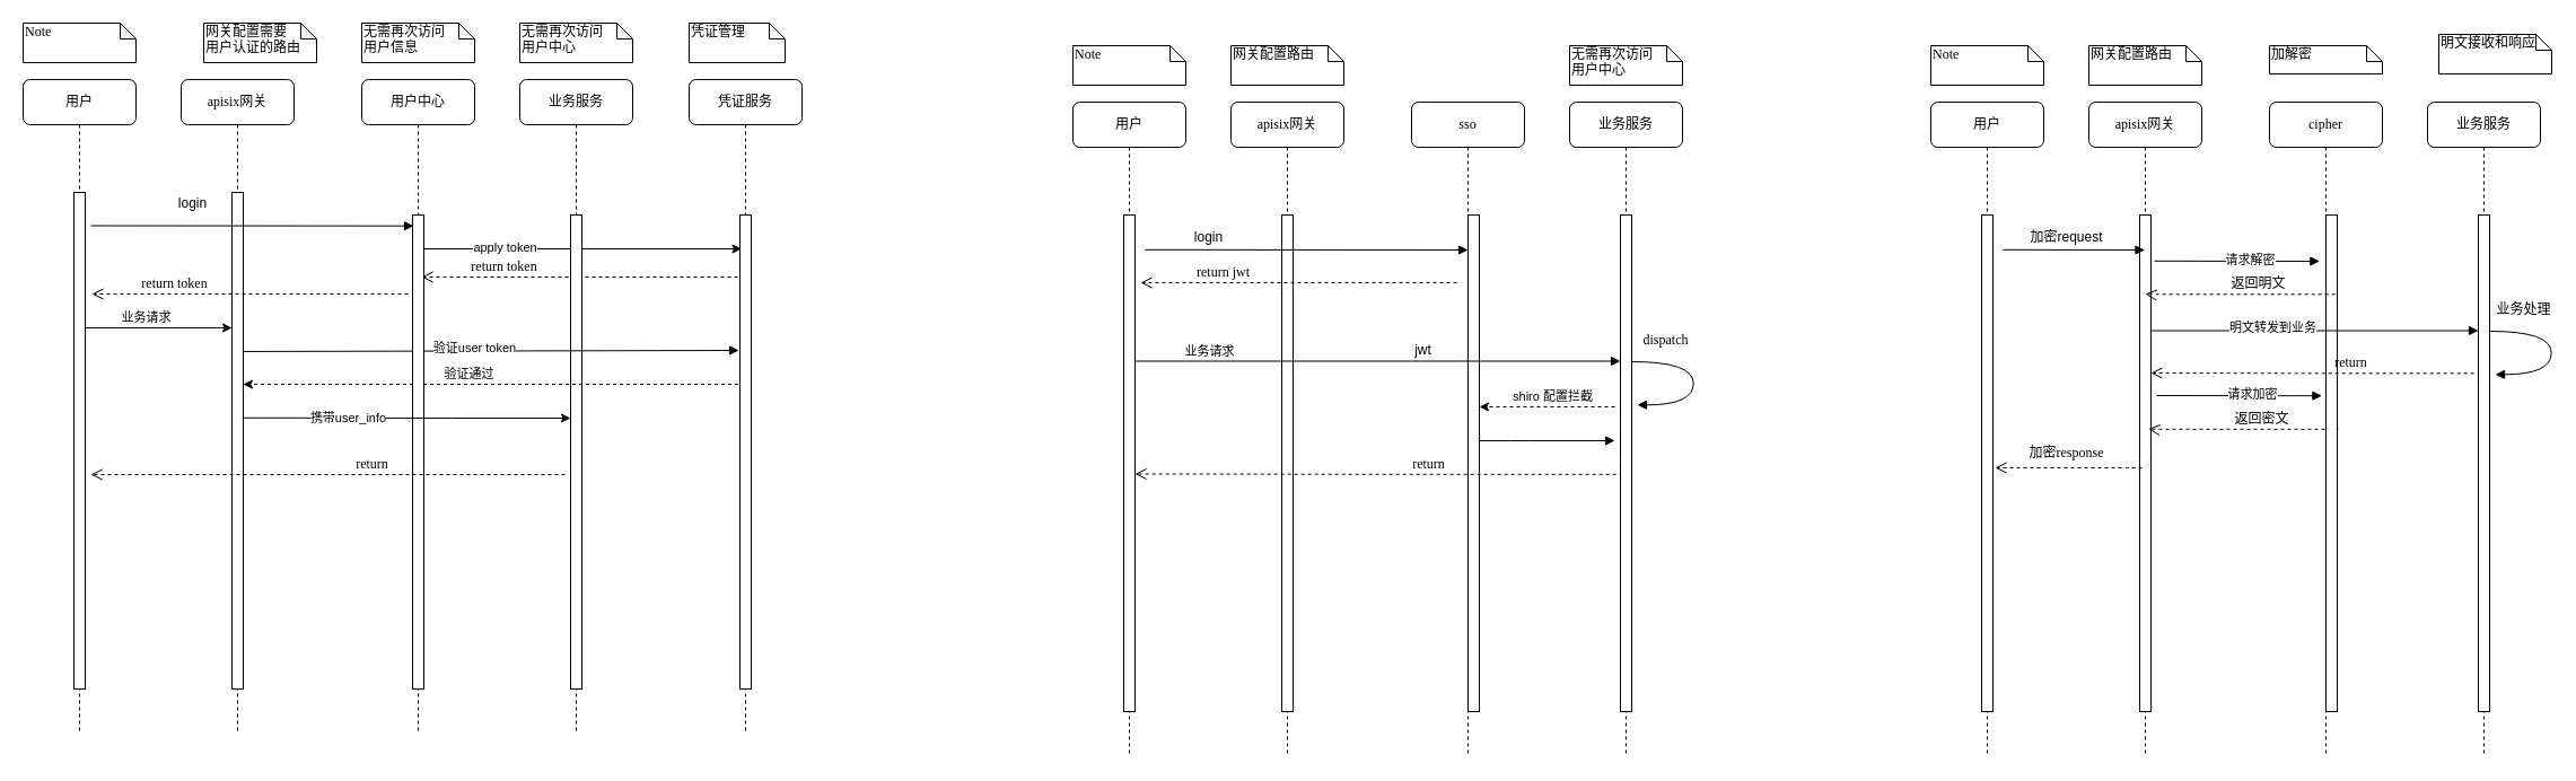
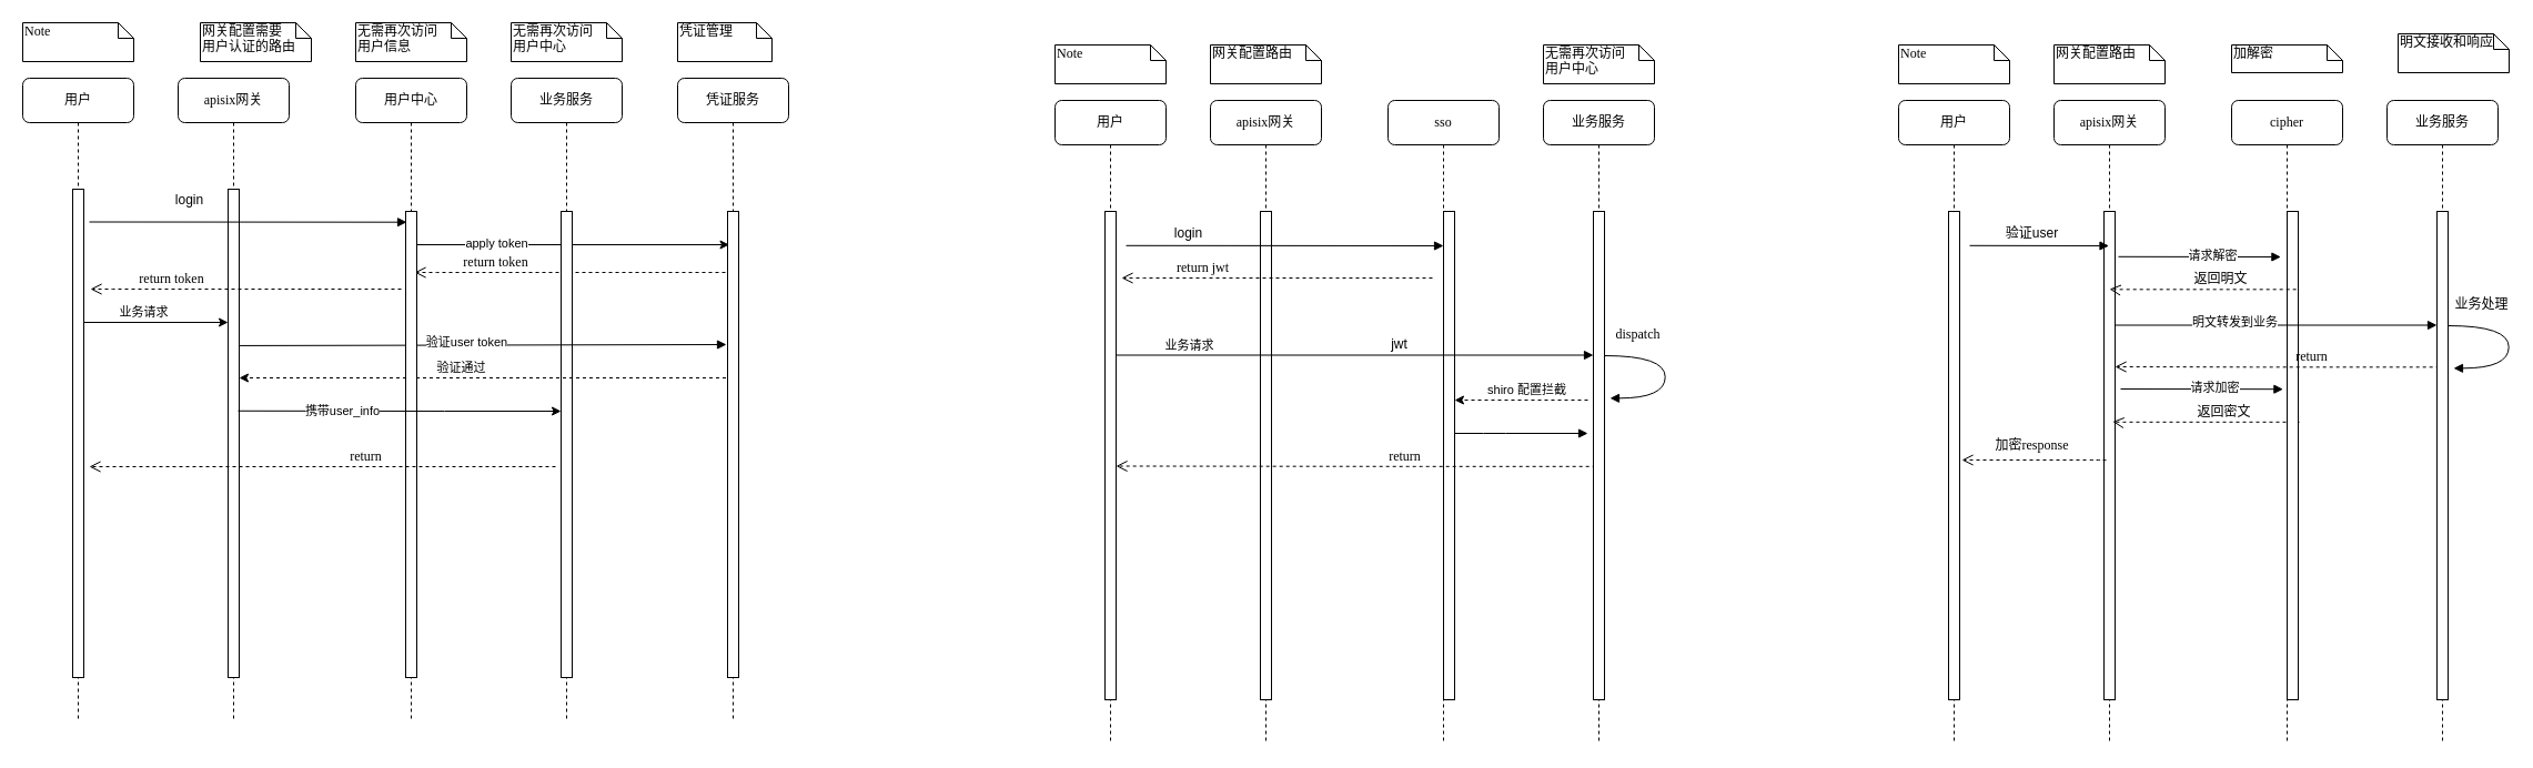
- <mxCell id="73" value="加密request" style="text;html=1;resizable=0;autosize=1;align=center;verticalAlign=middle;points=[];fillColor=none;strokeColor=none;rounded=0;" vertex="1" parent="1"><mxGeometry x="1790" y="200" width="80" height="20" as="geometry" /></mxCell>
+ <mxCell id="73" value="验证user" style="text;html=1;resizable=0;autosize=1;align=center;verticalAlign=middle;points=[];fillColor=none;strokeColor=none;rounded=0;" vertex="1" parent="1"><mxGeometry x="1790" y="200" width="80" height="20" as="geometry" /></mxCell>
